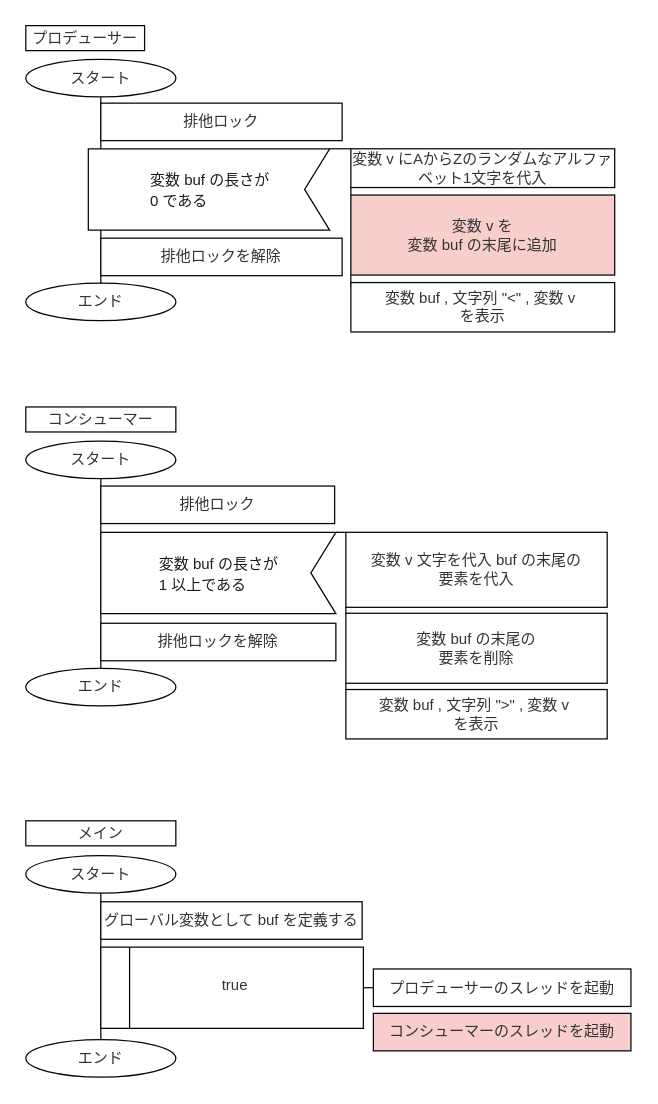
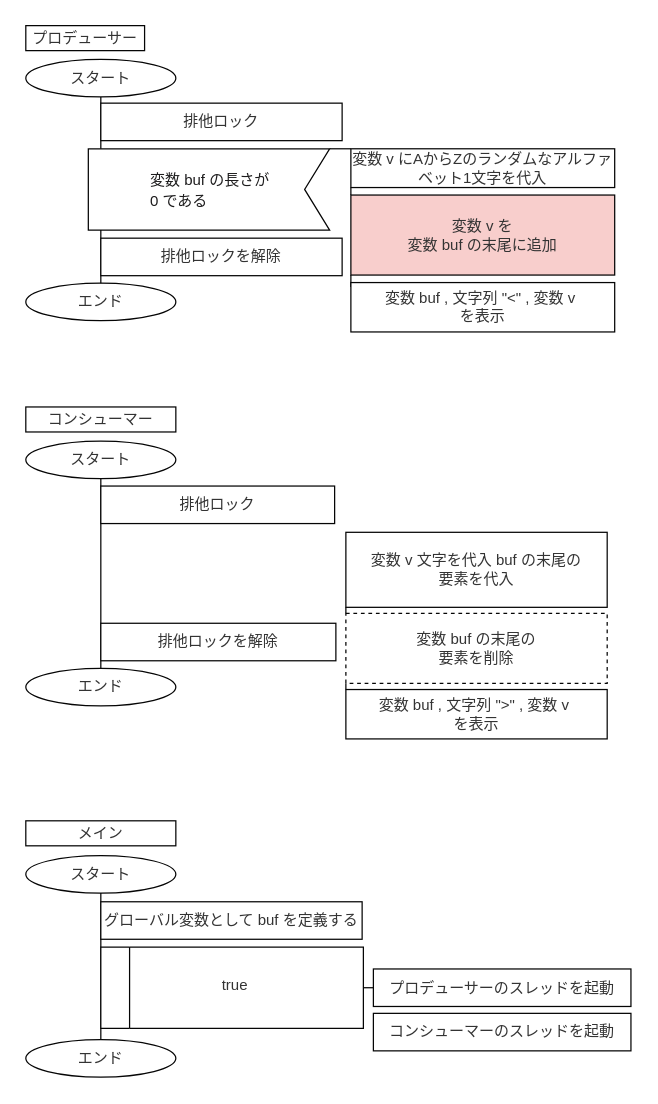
- <mxCell id="32" value="" style="endArrow=none;html=1;entryX=0;entryY=0;entryDx=0;entryDy=0;fillColor=#f5f5f5;strokeColor=#050505;exitX=0;exitY=0;exitDx=0;exitDy=0;exitPerimeter=0;" parent="1" source="12" target="15" edge="1"><mxGeometry width="50" height="50" relative="1" as="geometry"><mxPoint x="278" y="464.75" as="sourcePoint" /><mxPoint x="272" y="455" as="targetPoint" /></mxGeometry></mxCell>
- <mxCell id="12" value="&lt;div style=&quot;text-align: left&quot;&gt;&lt;span style=&quot;color: rgb(29 , 28 , 29) ; background-color: rgb(255 , 255 , 255)&quot;&gt;&lt;font style=&quot;font-size: 12px&quot;&gt;変数 buf の長さが&lt;/font&gt;&lt;/span&gt;&lt;/div&gt;&lt;div style=&quot;text-align: left&quot;&gt;&lt;span style=&quot;color: rgb(29 , 28 , 29) ; background-color: rgb(255 , 255 , 255)&quot;&gt;&lt;font style=&quot;font-size: 12px&quot;&gt;1 以上である&lt;/font&gt;&lt;/span&gt;&lt;/div&gt;" style="html=1;shape=mxgraph.infographic.ribbonSimple;notch1=20;notch2=0;align=center;verticalAlign=middle;fontSize=14;fontStyle=0;flipH=1;fontColor=#333333;strokeColor=#050505;fillColor=#FFFFFF;" parent="1" vertex="1"><mxGeometry x="80" y="425.25" width="188" height="65" as="geometry" /></mxCell>
- <mxCell id="17" value="変数 buf の末尾の&lt;br&gt;要素を削除" style="rounded=0;whiteSpace=wrap;html=1;fontColor=#333333;strokeColor=#050505;fillColor=#FFFFFF;" parent="1" vertex="1"><mxGeometry x="276" y="490" width="209" height="56" as="geometry" /></mxCell>
+ <mxCell id="17" value="変数 buf の末尾の&lt;br&gt;要素を削除" style="rounded=0;whiteSpace=wrap;html=1;fontColor=#333333;strokeColor=#050505;fillColor=#FFFFFF;dashed=1;" parent="1" vertex="1"><mxGeometry x="276" y="490" width="209" height="56" as="geometry" /></mxCell>
- <mxCell id="23" value="コンシューマーのスレッドを起動" style="rounded=0;whiteSpace=wrap;html=1;fontColor=#333333;strokeColor=#050505;fillColor=#f8cecc;" parent="1" vertex="1"><mxGeometry x="298" y="810" width="206" height="30" as="geometry" /></mxCell>
+ <mxCell id="23" value="コンシューマーのスレッドを起動" style="rounded=0;whiteSpace=wrap;html=1;fontColor=#333333;strokeColor=#050505;fillColor=#FFFFFF;" parent="1" vertex="1"><mxGeometry x="298" y="810" width="206" height="30" as="geometry" /></mxCell>
